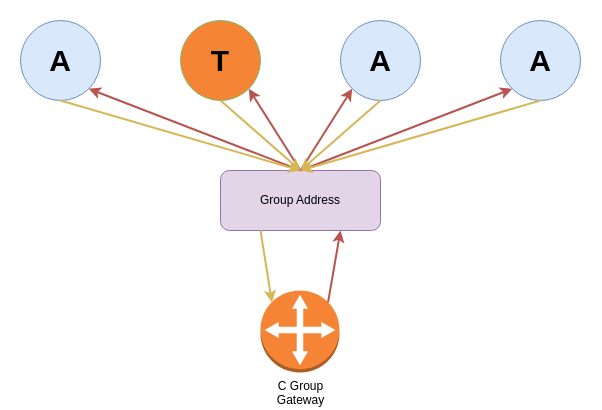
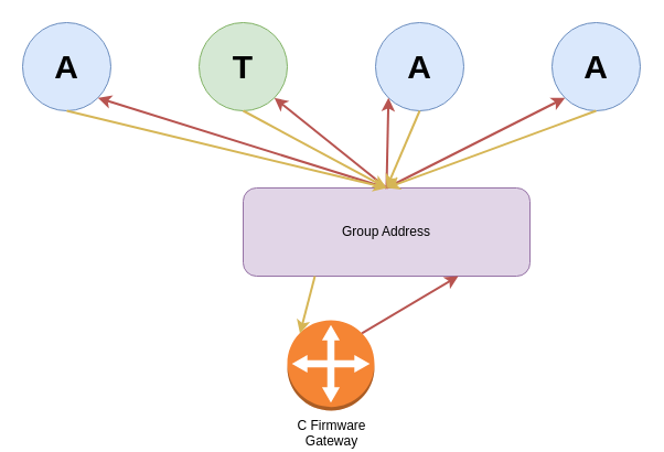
- <mxCell id="5" value="&lt;font style=&quot;font-size: 30px&quot;&gt;&lt;b&gt;T&lt;/b&gt;&lt;/font&gt;" style="ellipse;whiteSpace=wrap;html=1;aspect=fixed;fillColor=#f58534;strokeColor=#82b366;" parent="1" vertex="1"><mxGeometry x="180" width="80" height="80" as="geometry" y="20" /></mxCell>
+ <mxCell id="5" value="&lt;font style=&quot;font-size: 30px&quot;&gt;&lt;b&gt;T&lt;/b&gt;&lt;/font&gt;" style="ellipse;whiteSpace=wrap;html=1;aspect=fixed;fillColor=#d5e8d4;strokeColor=#82b366;" parent="1" vertex="1"><mxGeometry x="180" width="80" height="80" as="geometry" y="20" /></mxCell>
- <mxCell id="4" value="Group Address" style="rounded=1;whiteSpace=wrap;html=1;fillColor=#e1d5e7;strokeColor=#9673a6;" parent="1" vertex="1"><mxGeometry x="220" y="170" width="160" height="60" as="geometry" /></mxCell>
+ <mxCell id="4" value="Group Address" style="rounded=1;whiteSpace=wrap;html=1;fillColor=#e1d5e7;strokeColor=#9673a6;" parent="1" vertex="1"><mxGeometry x="220" y="170" width="260" height="80" as="geometry" /></mxCell>
- <mxCell id="7" value="&lt;span&gt;C Group&lt;/span&gt;&lt;br&gt;&lt;span&gt;Gateway&lt;/span&gt;" style="outlineConnect=0;dashed=0;verticalLabelPosition=bottom;verticalAlign=top;align=center;html=1;shape=mxgraph.aws3.customer_gateway;fillColor=#F58534;gradientColor=none;" parent="1" vertex="1"><mxGeometry x="260" y="290" width="79" height="82" as="geometry" /></mxCell>
+ <mxCell id="7" value="&lt;span&gt;C Firmware&lt;/span&gt;&lt;br&gt;&lt;span&gt;Gateway&lt;/span&gt;" style="outlineConnect=0;dashed=0;verticalLabelPosition=bottom;verticalAlign=top;align=center;html=1;shape=mxgraph.aws3.customer_gateway;fillColor=#F58534;gradientColor=none;" parent="1" vertex="1"><mxGeometry x="260" y="290" width="79" height="82" as="geometry" /></mxCell>
